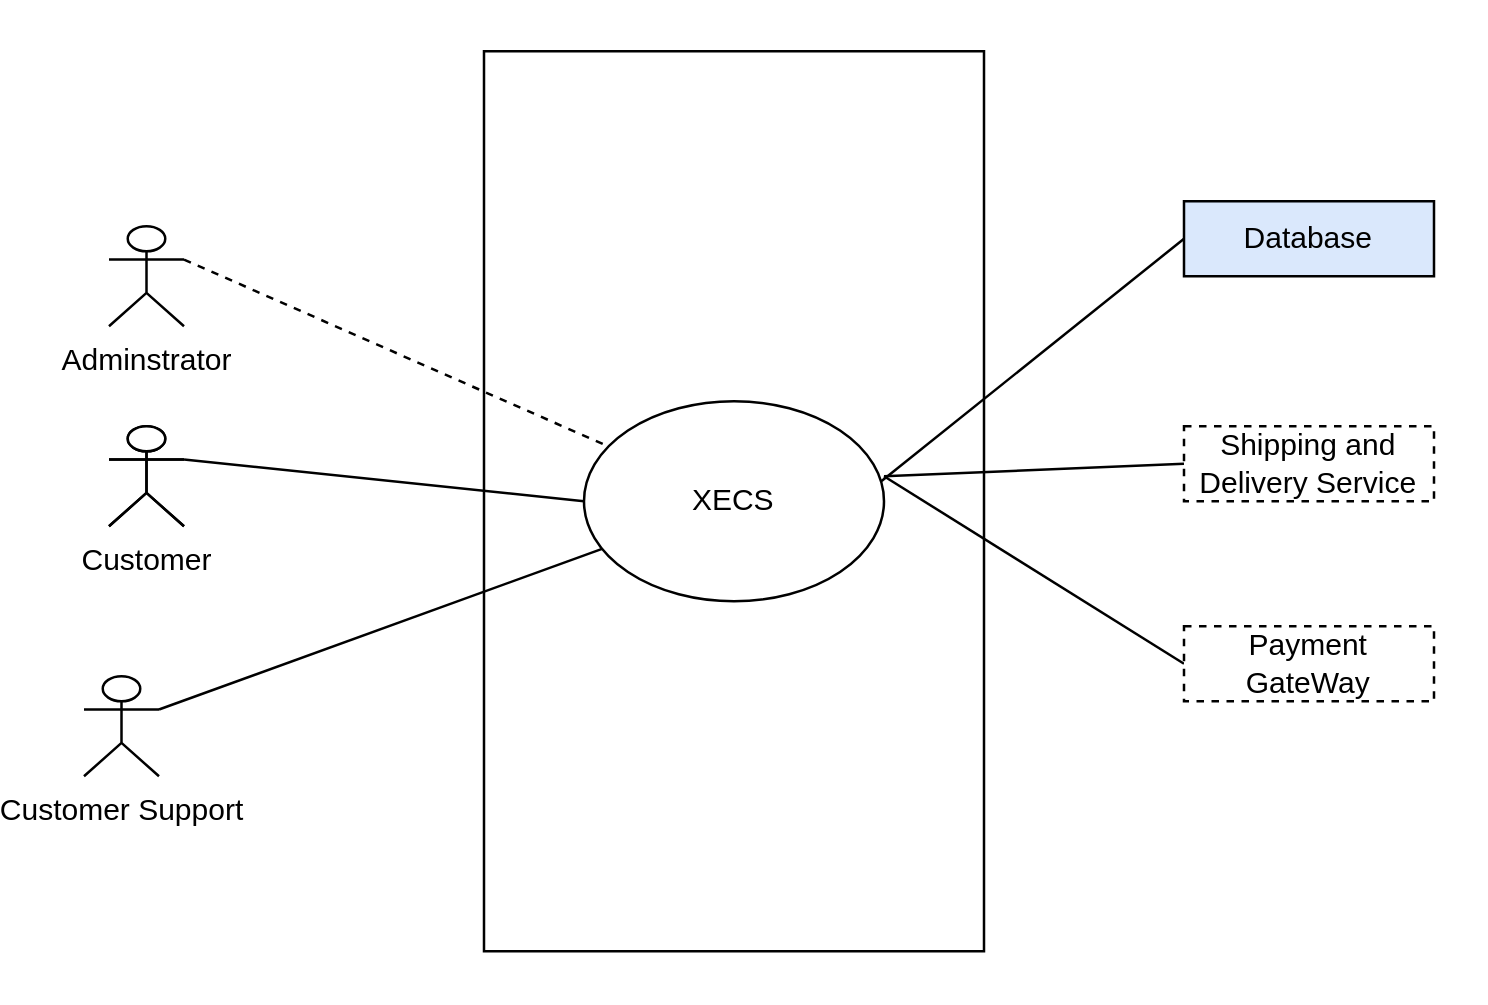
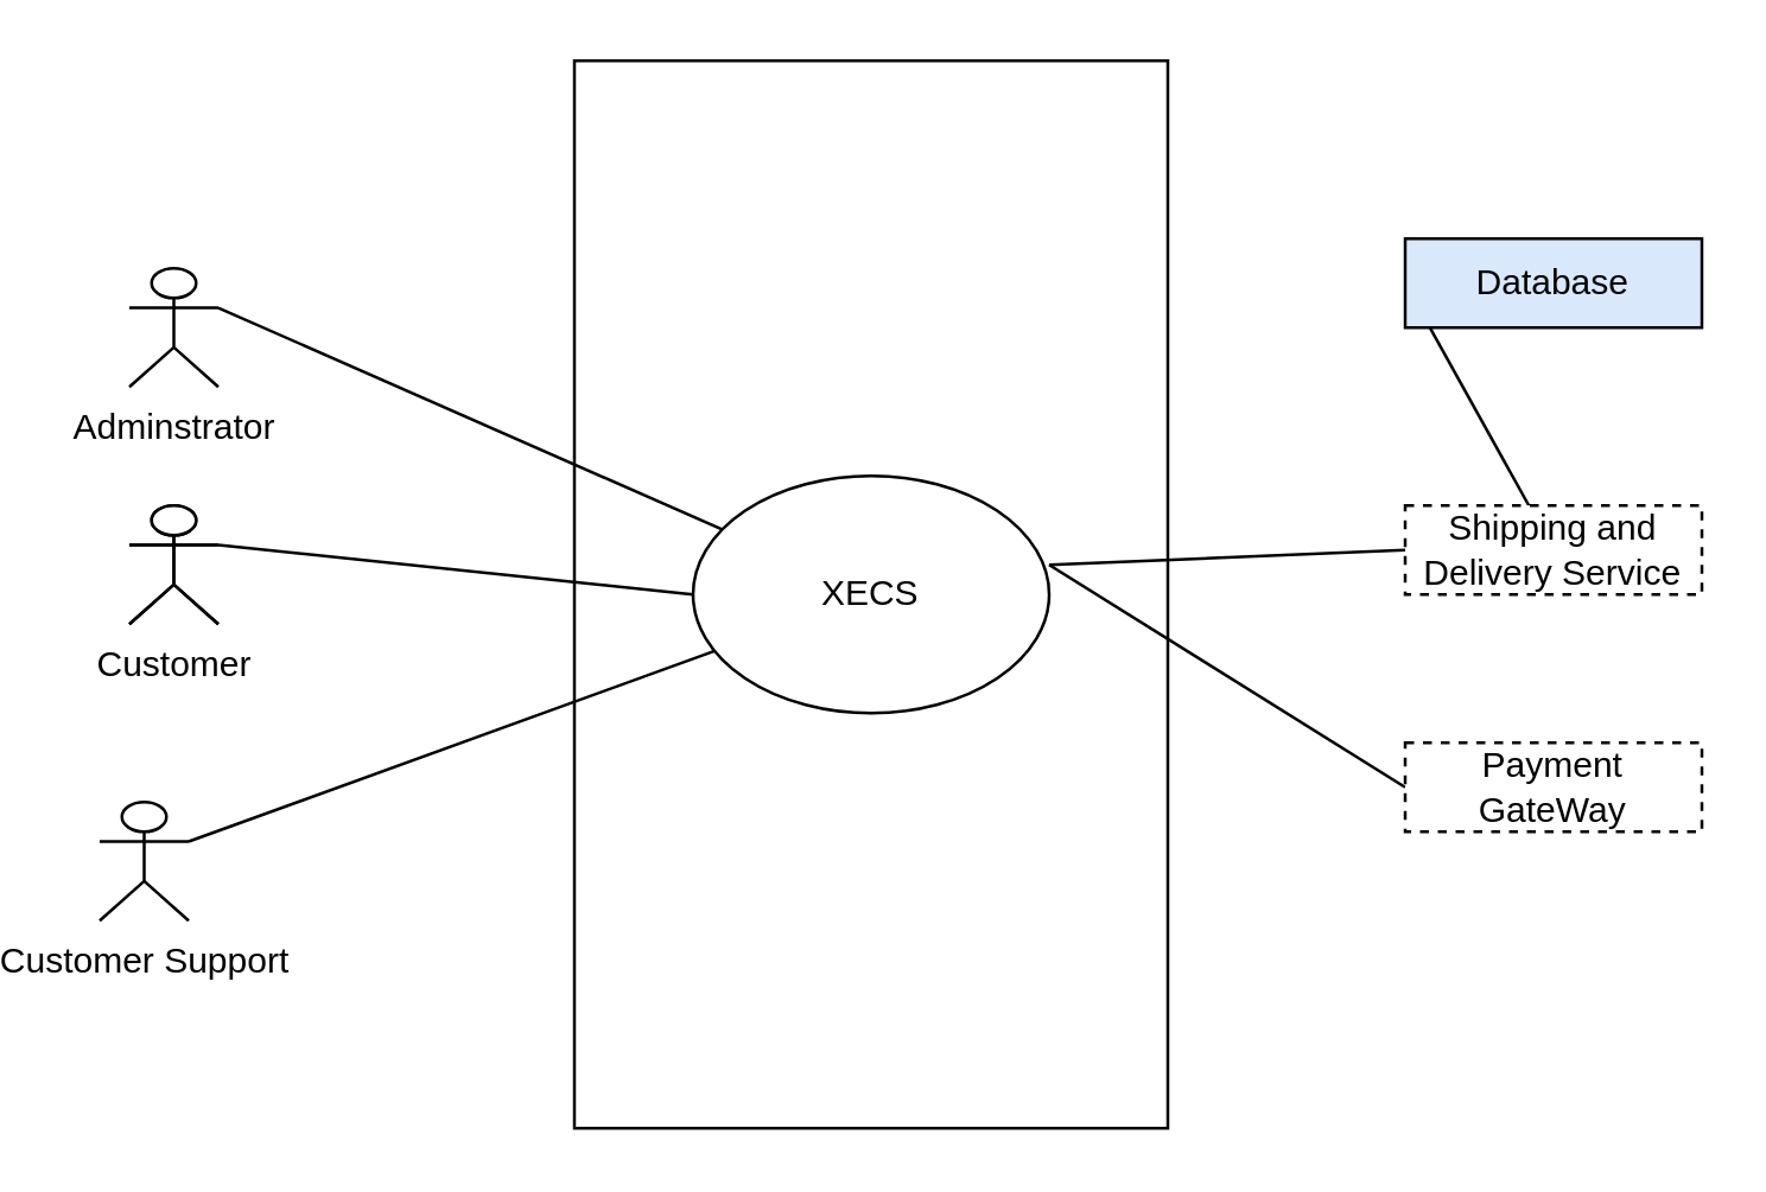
- <mxCell id="7" style="edgeStyle=none;html=1;exitX=1;exitY=0.333;exitDx=0;exitDy=0;exitPerimeter=0;startArrow=none;startFill=0;endArrow=none;endFill=0;dashed=1;" parent="1" source="8" target="3" edge="1"><mxGeometry relative="1" as="geometry" /></mxCell>
+ <mxCell id="7" style="edgeStyle=none;html=1;exitX=1;exitY=0.333;exitDx=0;exitDy=0;exitPerimeter=0;startArrow=none;startFill=0;endArrow=none;endFill=0;" parent="1" source="8" target="3" edge="1"><mxGeometry relative="1" as="geometry" /></mxCell>
- <mxCell id="9" style="edgeStyle=none;html=1;exitX=0;exitY=0.5;exitDx=0;exitDy=0;entryX=0.992;entryY=0.399;entryDx=0;entryDy=0;entryPerimeter=0;startArrow=none;startFill=0;endArrow=none;endFill=0;" parent="1" source="10" target="3" edge="1"><mxGeometry relative="1" as="geometry" /></mxCell>
+ <mxCell id="9" style="edgeStyle=none;html=1;exitX=0;exitY=0.5;exitDx=0;exitDy=0;startArrow=none;startFill=0;endArrow=none;endFill=0;" parent="1" source="10" target="12" edge="1"><mxGeometry relative="1" as="geometry" /></mxCell>
